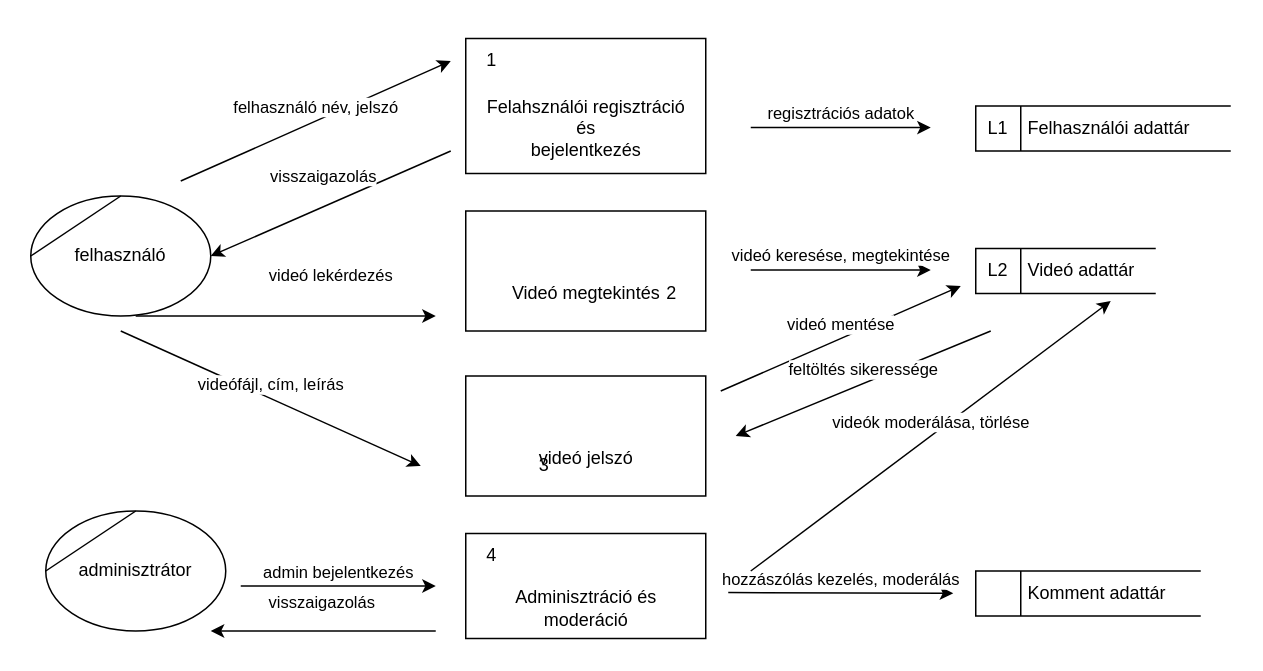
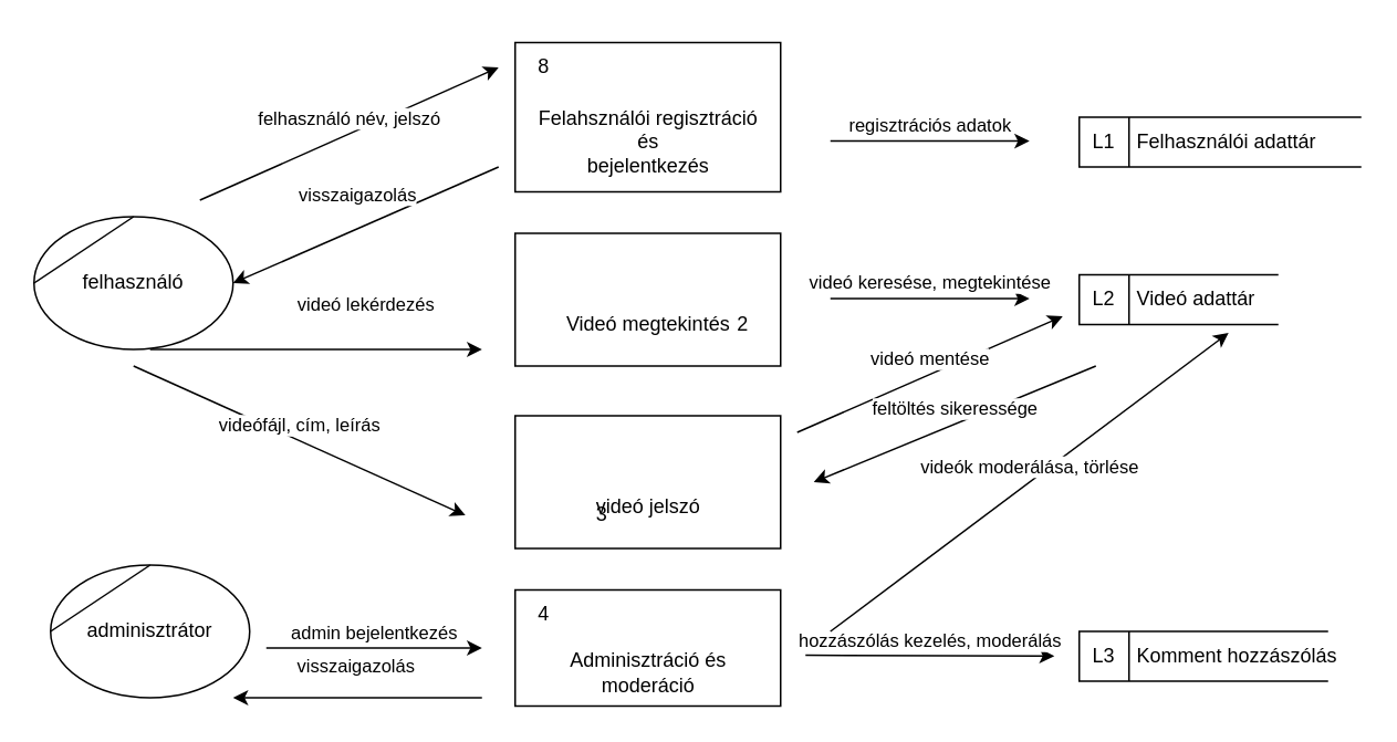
- <mxCell id="3" value="1" style="text;html=1;strokeColor=none;fillColor=none;align=center;verticalAlign=middle;whiteSpace=wrap;rounded=0;movable=0;resizable=0;rotatable=0;cloneable=0;deletable=0;connectable=0;allowArrows=0;pointerEvents=1;" vertex="1" parent="2"><mxGeometry width="35" height="30" as="geometry" /></mxCell>
+ <mxCell id="3" value="8" style="text;html=1;strokeColor=none;fillColor=none;align=center;verticalAlign=middle;whiteSpace=wrap;rounded=0;movable=0;resizable=0;rotatable=0;cloneable=0;deletable=0;connectable=0;allowArrows=0;pointerEvents=1;" vertex="1" parent="2"><mxGeometry width="35" height="30" as="geometry" /></mxCell>
+ <mxCell id="12" value="L3" style="text;html=1;strokeColor=none;fillColor=none;align=center;verticalAlign=middle;whiteSpace=wrap;rounded=0;movable=0;resizable=0;rotatable=0;cloneable=0;deletable=0;allowArrows=0;connectable=0;" vertex="1" parent="11"><mxGeometry width="30" height="30" as="geometry" /></mxCell>
- <mxCell id="11" value="Komment adattár" style="html=1;dashed=0;whitespace=wrap;shape=mxgraph.dfd.dataStoreID;align=left;spacingLeft=33;container=1;collapsible=0;autosize=0;" vertex="1" parent="1"><mxGeometry x="650" y="380" width="150" height="30" as="geometry" /></mxCell>
+ <mxCell id="11" value="Komment hozzászólás" style="html=1;dashed=0;whitespace=wrap;shape=mxgraph.dfd.dataStoreID;align=left;spacingLeft=33;container=1;collapsible=0;autosize=0;" vertex="1" parent="1"><mxGeometry x="650" y="380" width="150" height="30" as="geometry" /></mxCell>
